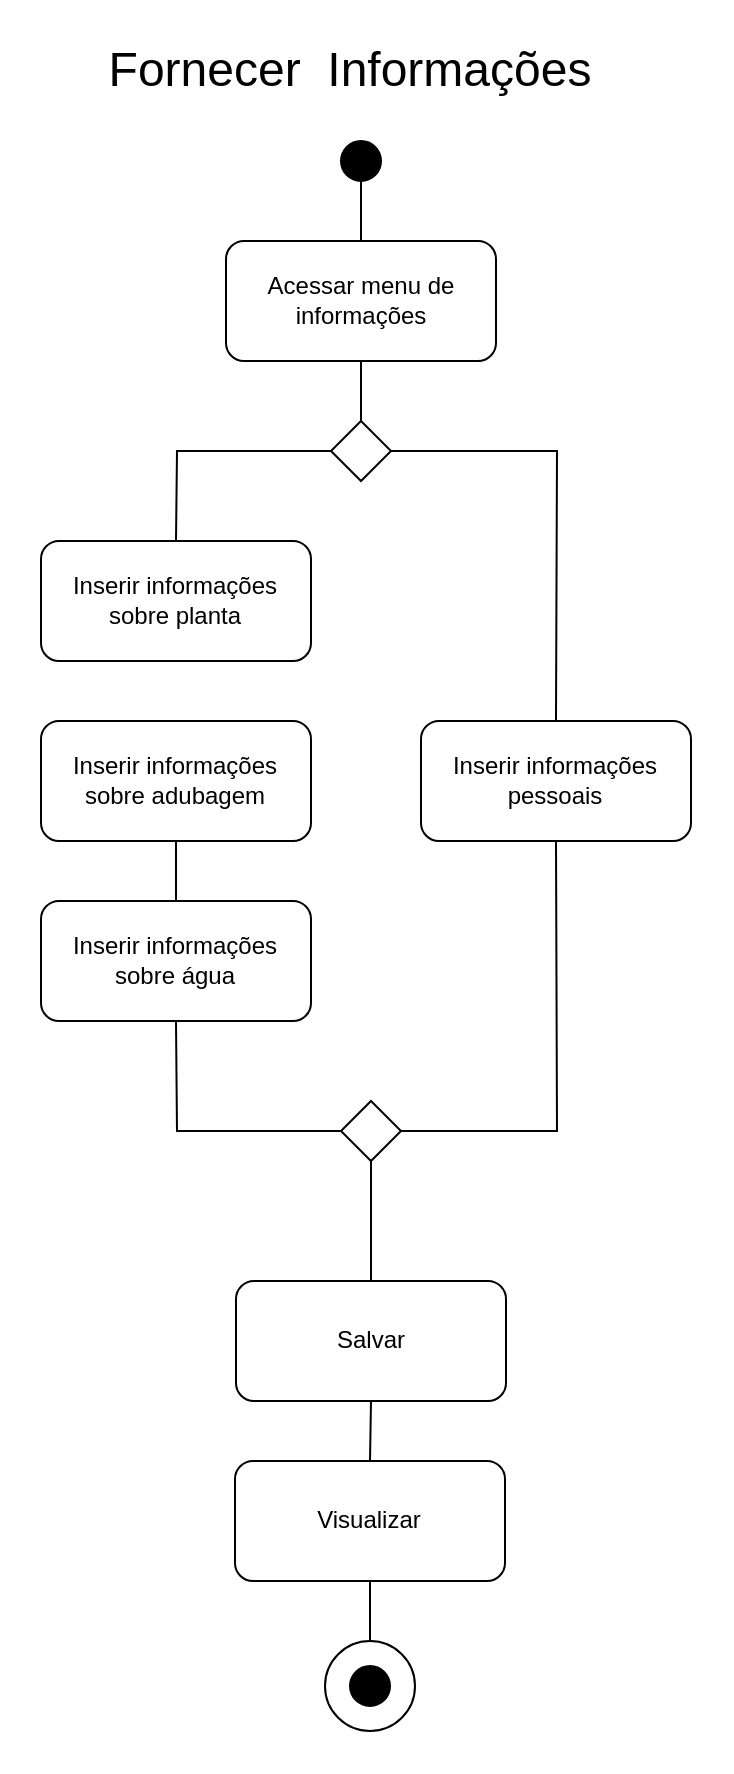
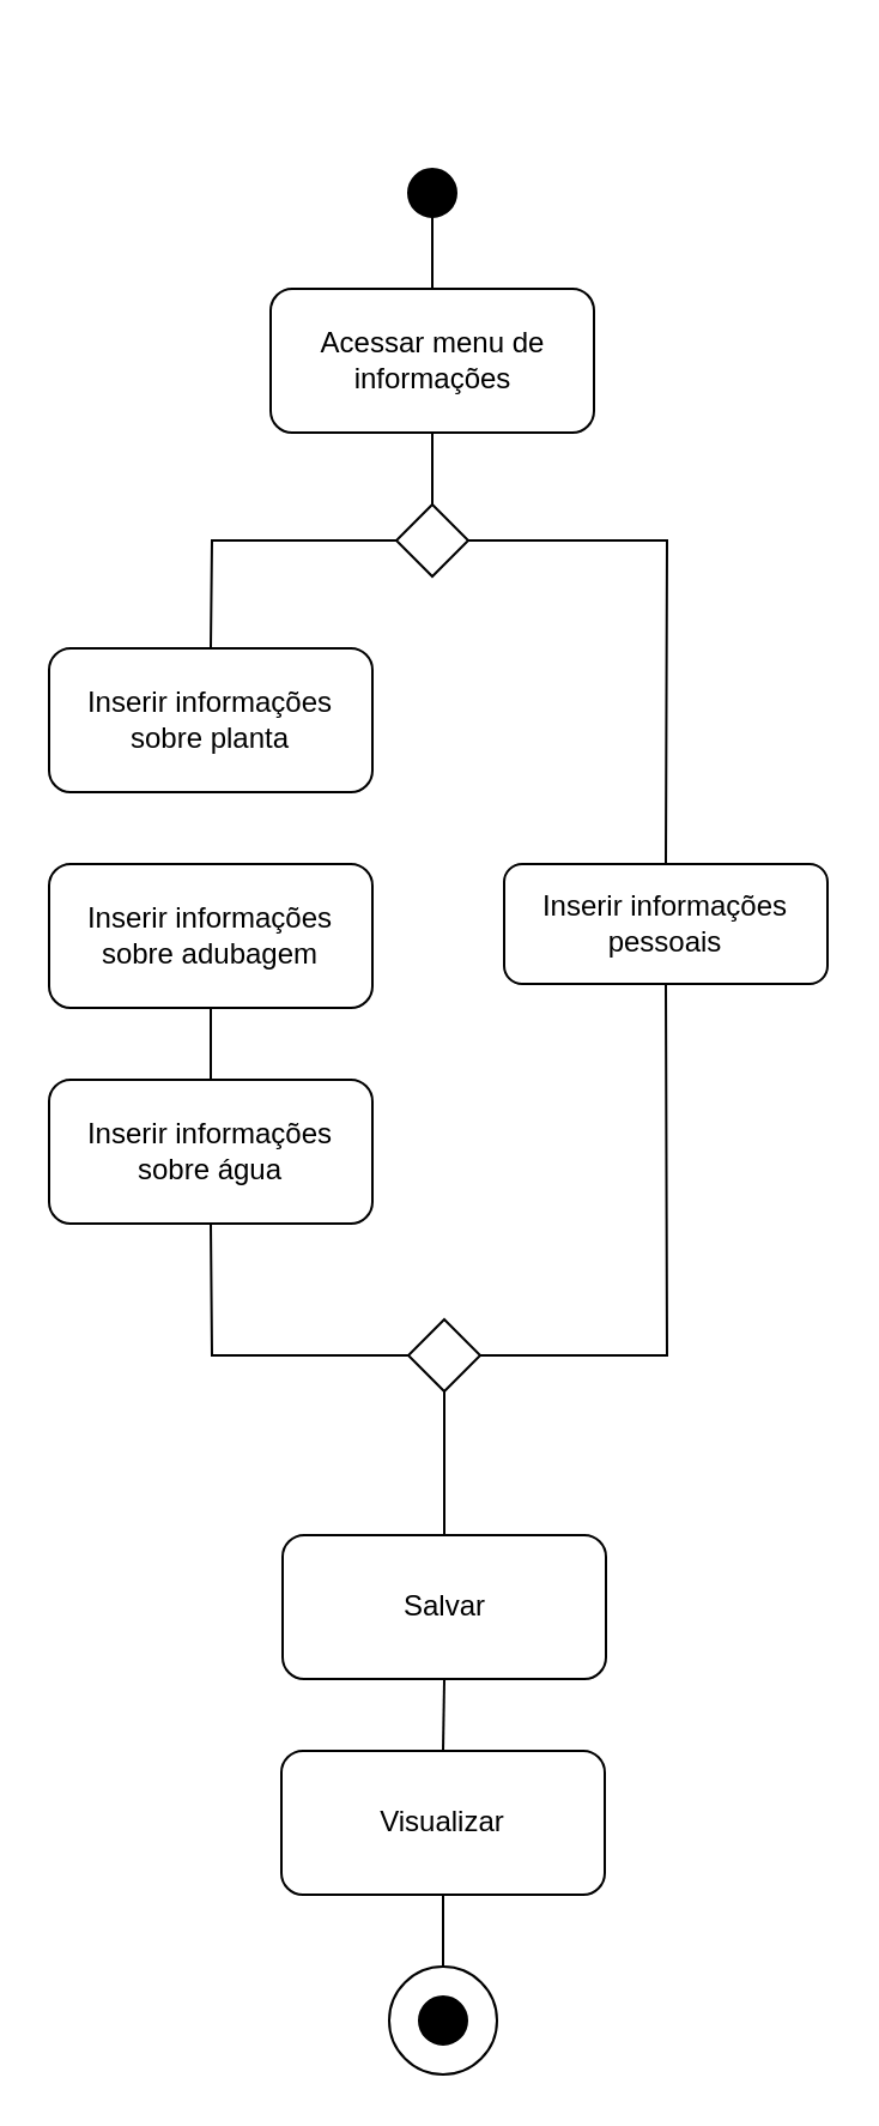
- <mxCell id="2" value="&lt;font style=&quot;font-size: 24px;&quot;&gt;Fornecer&amp;nbsp; Informações&lt;/font&gt;" style="text;html=1;strokeColor=none;fillColor=none;align=center;verticalAlign=middle;whiteSpace=wrap;rounded=0;" vertex="1" parent="1"><mxGeometry x="40" y="20" width="270" height="30" as="geometry" /></mxCell>
- <mxCell id="11" value="Inserir informações pessoais" style="rounded=1;whiteSpace=wrap;html=1;" vertex="1" parent="1"><mxGeometry x="210" y="360" width="135" height="60" as="geometry" /></mxCell>
+ <mxCell id="11" value="Inserir informações pessoais" style="rounded=1;whiteSpace=wrap;html=1;" vertex="1" parent="1"><mxGeometry x="210" y="360" width="135" height="50" as="geometry" /></mxCell>
